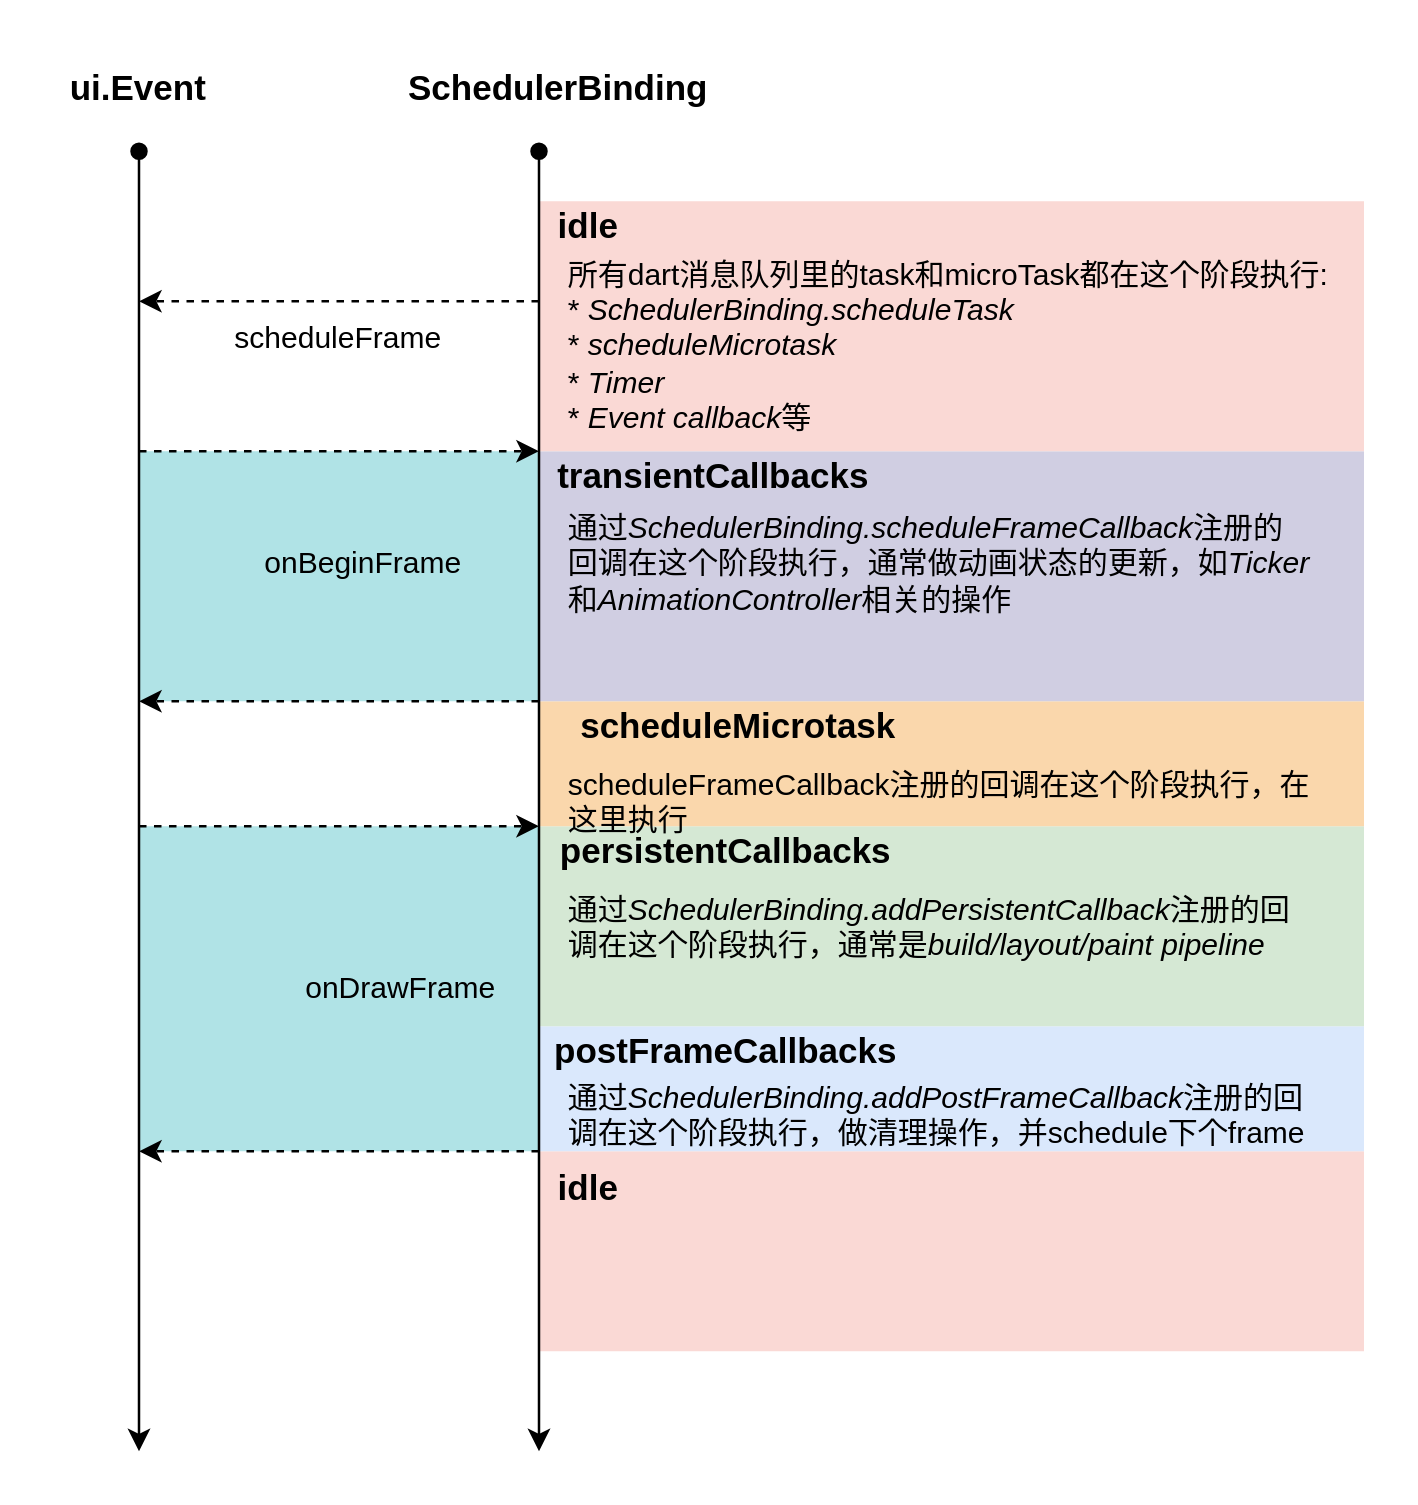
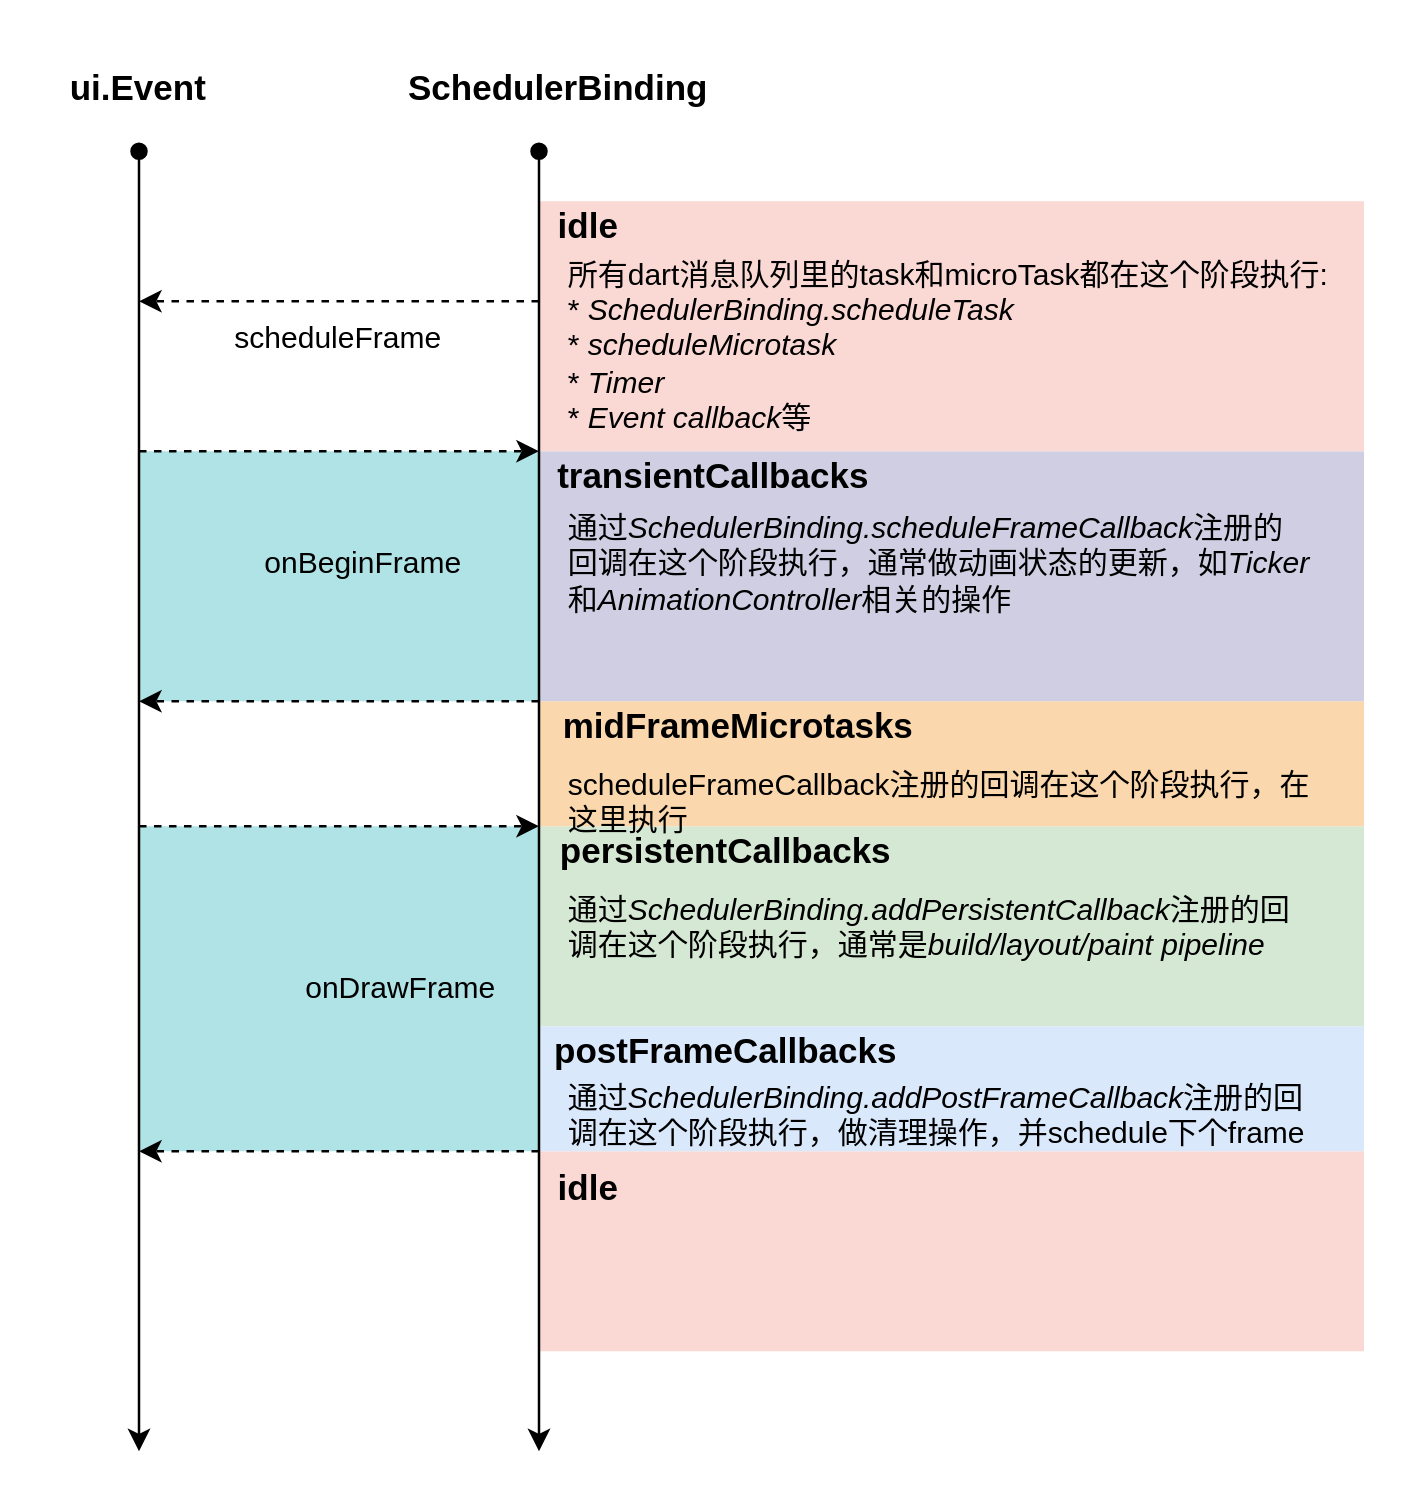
- <mxCell id="26" value="scheduleMicrotask" style="text;html=1;strokeColor=none;fillColor=none;align=center;verticalAlign=middle;whiteSpace=wrap;rounded=0;fontSize=14;fontStyle=1" parent="1" vertex="1"><mxGeometry x="215" y="280" width="160" height="20" as="geometry" /></mxCell>
+ <mxCell id="26" value="midFrameMicrotasks" style="text;html=1;strokeColor=none;fillColor=none;align=center;verticalAlign=middle;whiteSpace=wrap;rounded=0;fontSize=14;fontStyle=1" parent="1" vertex="1"><mxGeometry x="215" y="280" width="160" height="20" as="geometry" /></mxCell>
